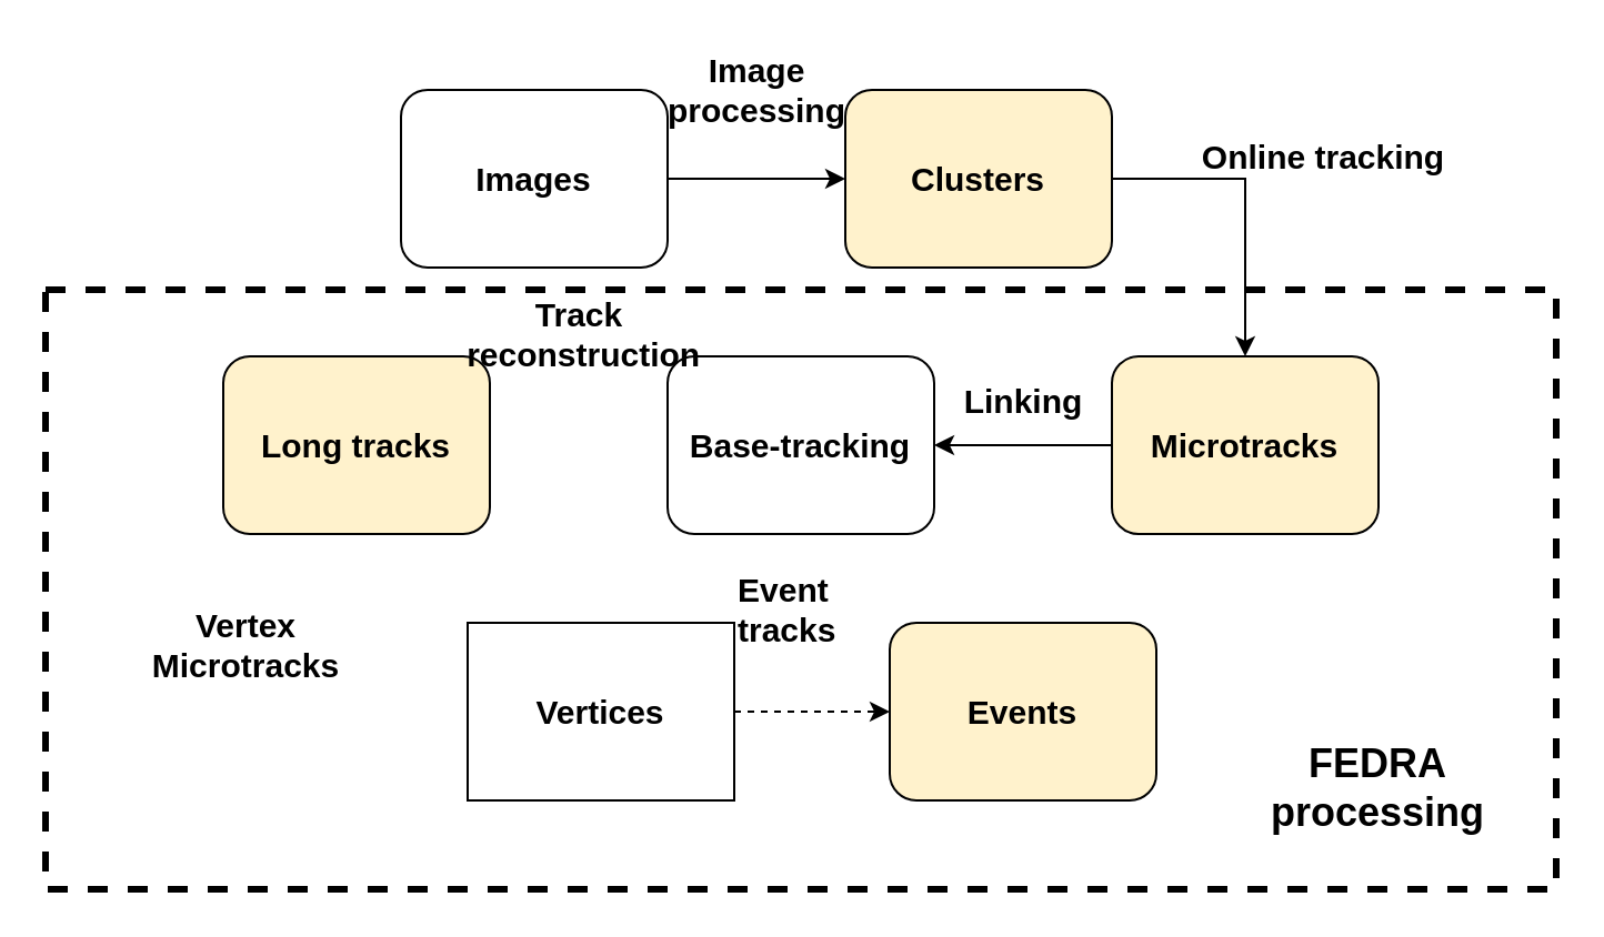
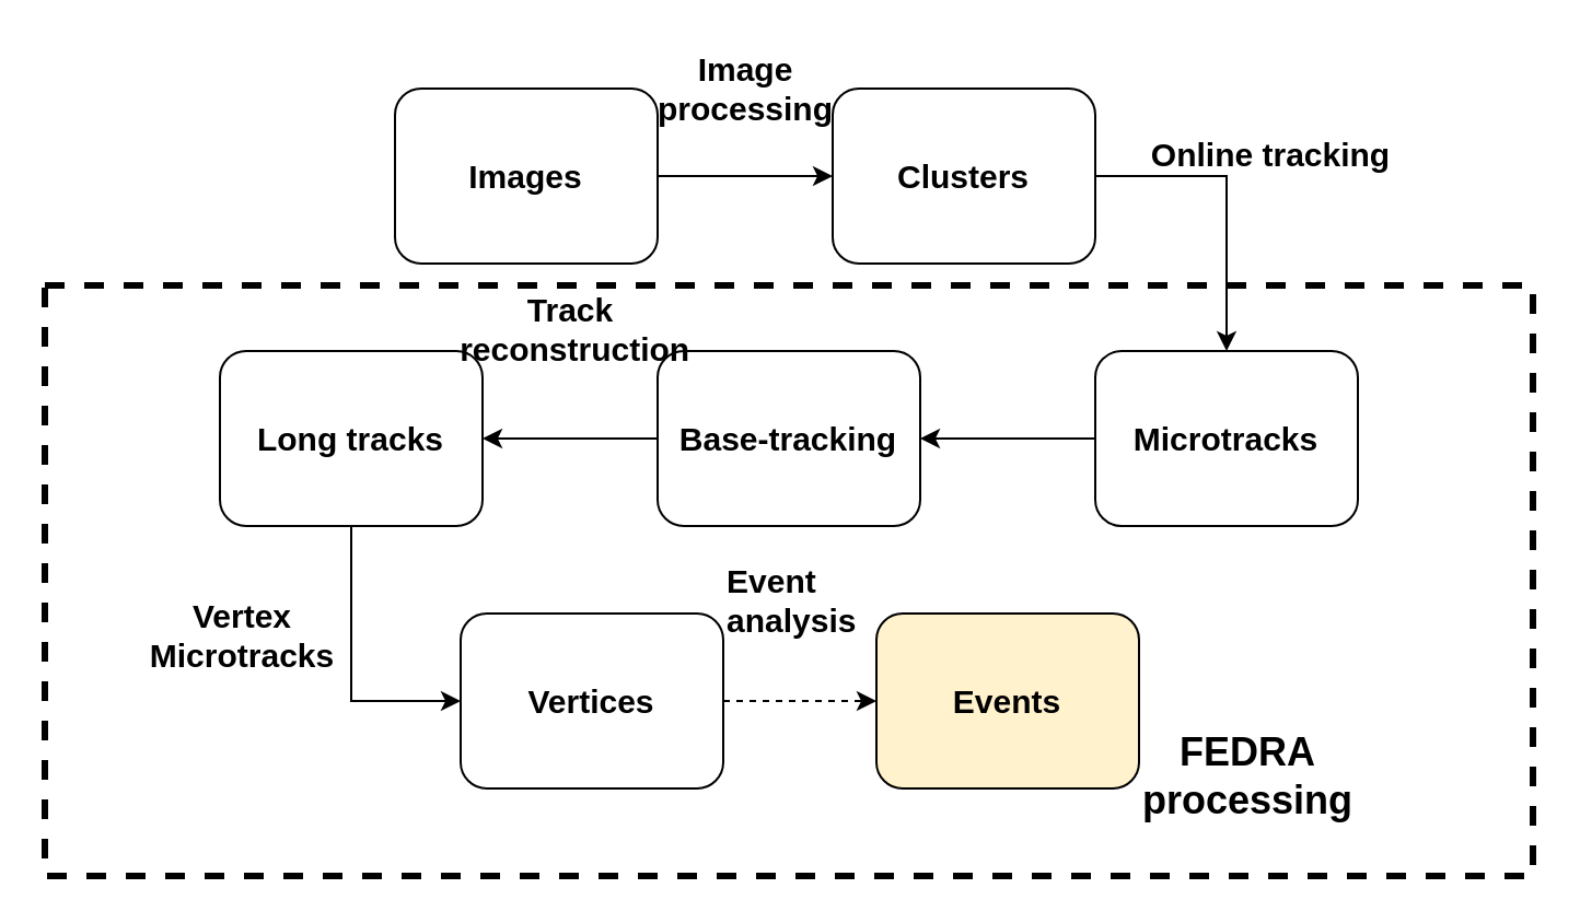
- <mxCell id="16" value="Online tracking" style="text;html=1;align=center;verticalAlign=middle;resizable=0;points=[];autosize=1;strokeColor=none;fillColor=none;fontSize=15;fontStyle=1" vertex="1" parent="1"><mxGeometry x="535" y="60" width="120" height="20" as="geometry" /></mxCell>
+ <mxCell id="16" value="Online tracking" style="text;html=1;align=center;verticalAlign=middle;resizable=0;points=[];autosize=1;strokeColor=none;fillColor=none;fontSize=15;fontStyle=1" vertex="1" parent="1"><mxGeometry x="520" y="60" width="120" height="20" as="geometry" /></mxCell>
- <mxCell id="5" value="Clusters" style="rounded=1;whiteSpace=wrap;html=1;fontStyle=1;fontSize=15;fillColor=#fff2cc;" vertex="1" parent="1"><mxGeometry x="380" y="40" width="120" height="80" as="geometry" /></mxCell>
+ <mxCell id="5" value="Clusters" style="rounded=1;whiteSpace=wrap;html=1;fontStyle=1;fontSize=15;" vertex="1" parent="1"><mxGeometry x="380" y="40" width="120" height="80" as="geometry" /></mxCell>
- <mxCell id="17" value="Linking" style="text;html=1;align=center;verticalAlign=middle;resizable=0;points=[];autosize=1;strokeColor=none;fillColor=none;fontSize=15;fontStyle=1" vertex="1" parent="1"><mxGeometry x="425" y="170" width="70" height="20" as="geometry" /></mxCell>
- <mxCell id="11" value="Long tracks" style="rounded=1;whiteSpace=wrap;html=1;fontStyle=1;fontSize=15;fillColor=#fff2cc;" vertex="1" parent="1"><mxGeometry x="100" y="160" width="120" height="80" as="geometry" /></mxCell>
+ <mxCell id="11" value="Long tracks" style="rounded=1;whiteSpace=wrap;html=1;fontStyle=1;fontSize=15;" vertex="1" parent="1"><mxGeometry x="100" y="160" width="120" height="80" as="geometry" /></mxCell>
+ <mxCell id="8" style="edgeStyle=orthogonalEdgeStyle;rounded=0;orthogonalLoop=1;jettySize=auto;html=1;exitX=0;exitY=0.5;exitDx=0;exitDy=0;entryX=1;entryY=0.5;entryDx=0;entryDy=0;fontStyle=1;fontSize=15;" edge="1" parent="1" source="9" target="11"><mxGeometry relative="1" as="geometry" /></mxCell>
- <mxCell id="7" value="Microtracks" style="rounded=1;whiteSpace=wrap;html=1;fontStyle=1;fontSize=15;fillColor=#fff2cc;" vertex="1" parent="1"><mxGeometry x="500" y="160" width="120" height="80" as="geometry" /></mxCell>
+ <mxCell id="7" value="Microtracks" style="rounded=1;whiteSpace=wrap;html=1;fontStyle=1;fontSize=15;" vertex="1" parent="1"><mxGeometry x="500" y="160" width="120" height="80" as="geometry" /></mxCell>
- <mxCell id="20" value="Event &lt;br style=&quot;font-size: 15px;&quot;&gt;tracks" style="text;whiteSpace=wrap;html=1;fontSize=15;fontStyle=1" vertex="1" parent="1"><mxGeometry x="330" y="250" width="60" height="50" as="geometry" /></mxCell>
+ <mxCell id="20" value="Event &lt;br style=&quot;font-size: 15px;&quot;&gt;analysis" style="text;whiteSpace=wrap;html=1;fontSize=15;fontStyle=1" vertex="1" parent="1"><mxGeometry x="330" y="250" width="60" height="50" as="geometry" /></mxCell>
+ <mxCell id="10" style="edgeStyle=orthogonalEdgeStyle;rounded=0;orthogonalLoop=1;jettySize=auto;html=1;exitX=0.5;exitY=1;exitDx=0;exitDy=0;entryX=0;entryY=0.5;entryDx=0;entryDy=0;fontStyle=1;fontSize=15;" edge="1" parent="1" source="11" target="13"><mxGeometry relative="1" as="geometry" /></mxCell>
- <mxCell id="13" value="Vertices" style="whiteSpace=wrap;html=1;fontStyle=1;fontSize=15;rounded=0;" vertex="1" parent="1"><mxGeometry x="210" y="280" width="120" height="80" as="geometry" /></mxCell>
+ <mxCell id="13" value="Vertices" style="rounded=1;whiteSpace=wrap;html=1;fontStyle=1;fontSize=15;" vertex="1" parent="1"><mxGeometry x="210" y="280" width="120" height="80" as="geometry" /></mxCell>
- <mxCell id="22" value="FEDRA processing" style="text;html=1;strokeColor=none;fillColor=none;align=center;verticalAlign=middle;whiteSpace=wrap;rounded=0;dashed=1;fontSize=18;fontColor=default;fontStyle=1" vertex="1" parent="1"><mxGeometry x="590" y="340" width="60" height="30" as="geometry" /></mxCell>
+ <mxCell id="22" value="FEDRA processing" style="text;html=1;strokeColor=none;fillColor=none;align=center;verticalAlign=middle;whiteSpace=wrap;rounded=0;dashed=1;fontSize=18;fontColor=default;fontStyle=1" vertex="1" parent="1"><mxGeometry x="540" y="340" width="60" height="30" as="geometry" /></mxCell>
